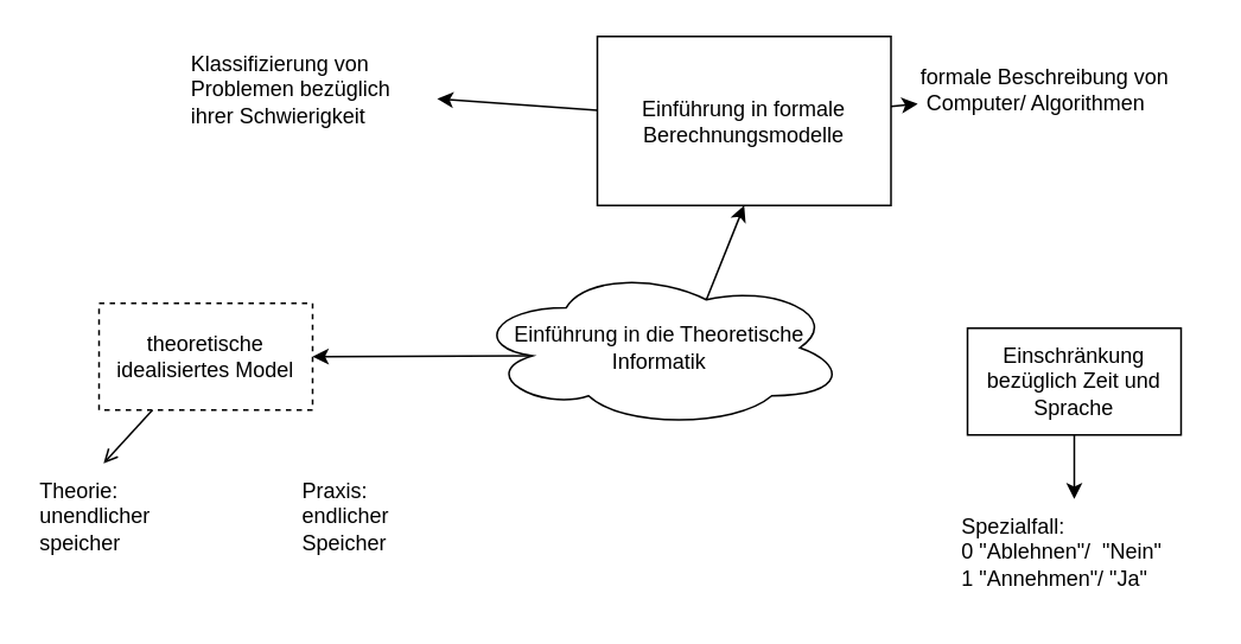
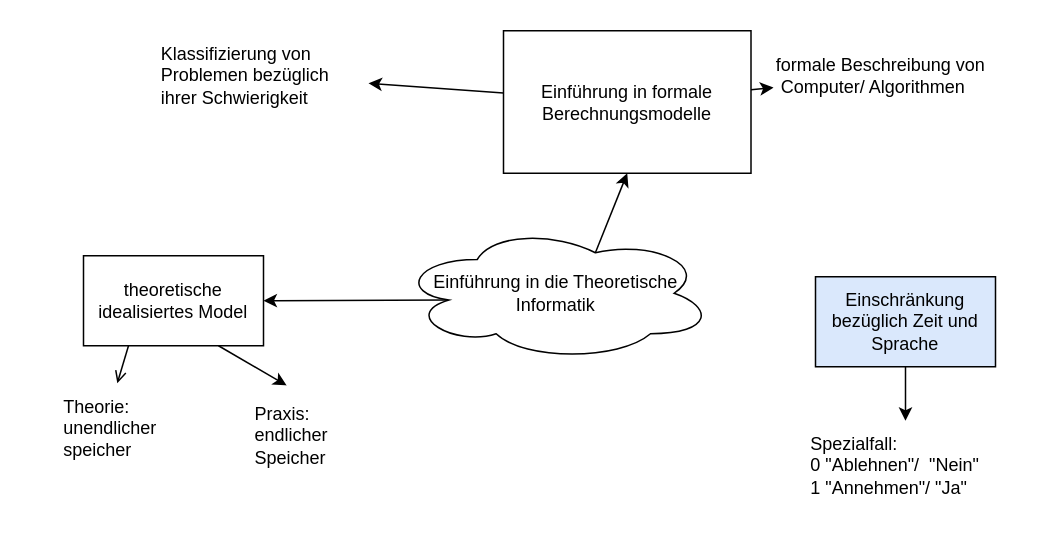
- <mxCell id="12" value="theoretische idealisiertes Model" style="whiteSpace=wrap;html=1;dashed=1;" vertex="1" parent="1"><mxGeometry x="55" y="170" width="120" height="60" as="geometry" /></mxCell>
+ <mxCell id="12" value="theoretische idealisiertes Model" style="whiteSpace=wrap;html=1;" vertex="1" parent="1"><mxGeometry x="55" y="170" width="120" height="60" as="geometry" /></mxCell>
- <mxCell id="9" value="Einschränkung bezüglich Zeit und Sprache" style="whiteSpace=wrap;html=1;" vertex="1" parent="1"><mxGeometry x="543" y="184" width="120" height="60" as="geometry" /></mxCell>
+ <mxCell id="9" value="Einschränkung bezüglich Zeit und Sprache" style="whiteSpace=wrap;html=1;fillColor=#dae8fc;" vertex="1" parent="1"><mxGeometry x="543" y="184" width="120" height="60" as="geometry" /></mxCell>
+ <mxCell id="10" style="edgeStyle=none;html=1;exitX=0.75;exitY=1;exitDx=0;exitDy=0;entryX=0.443;entryY=-0.059;entryDx=0;entryDy=0;entryPerimeter=0;" edge="1" parent="1" source="12" target="17"><mxGeometry relative="1" as="geometry" /></mxCell>
- <mxCell id="16" value="Theorie: &lt;br&gt;unendlicher &lt;br&gt;speicher" style="text;html=1;align=left;verticalAlign=middle;resizable=0;points=[];autosize=1;strokeColor=none;fillColor=none;" vertex="1" parent="1"><mxGeometry x="20" y="260" width="90" height="60" as="geometry" /></mxCell>
+ <mxCell id="16" value="Theorie: &lt;br&gt;unendlicher &lt;br&gt;speicher" style="text;html=1;align=left;verticalAlign=middle;resizable=0;points=[];autosize=1;strokeColor=none;fillColor=none;" vertex="1" parent="1"><mxGeometry x="40" y="255" width="90" height="60" as="geometry" /></mxCell>
